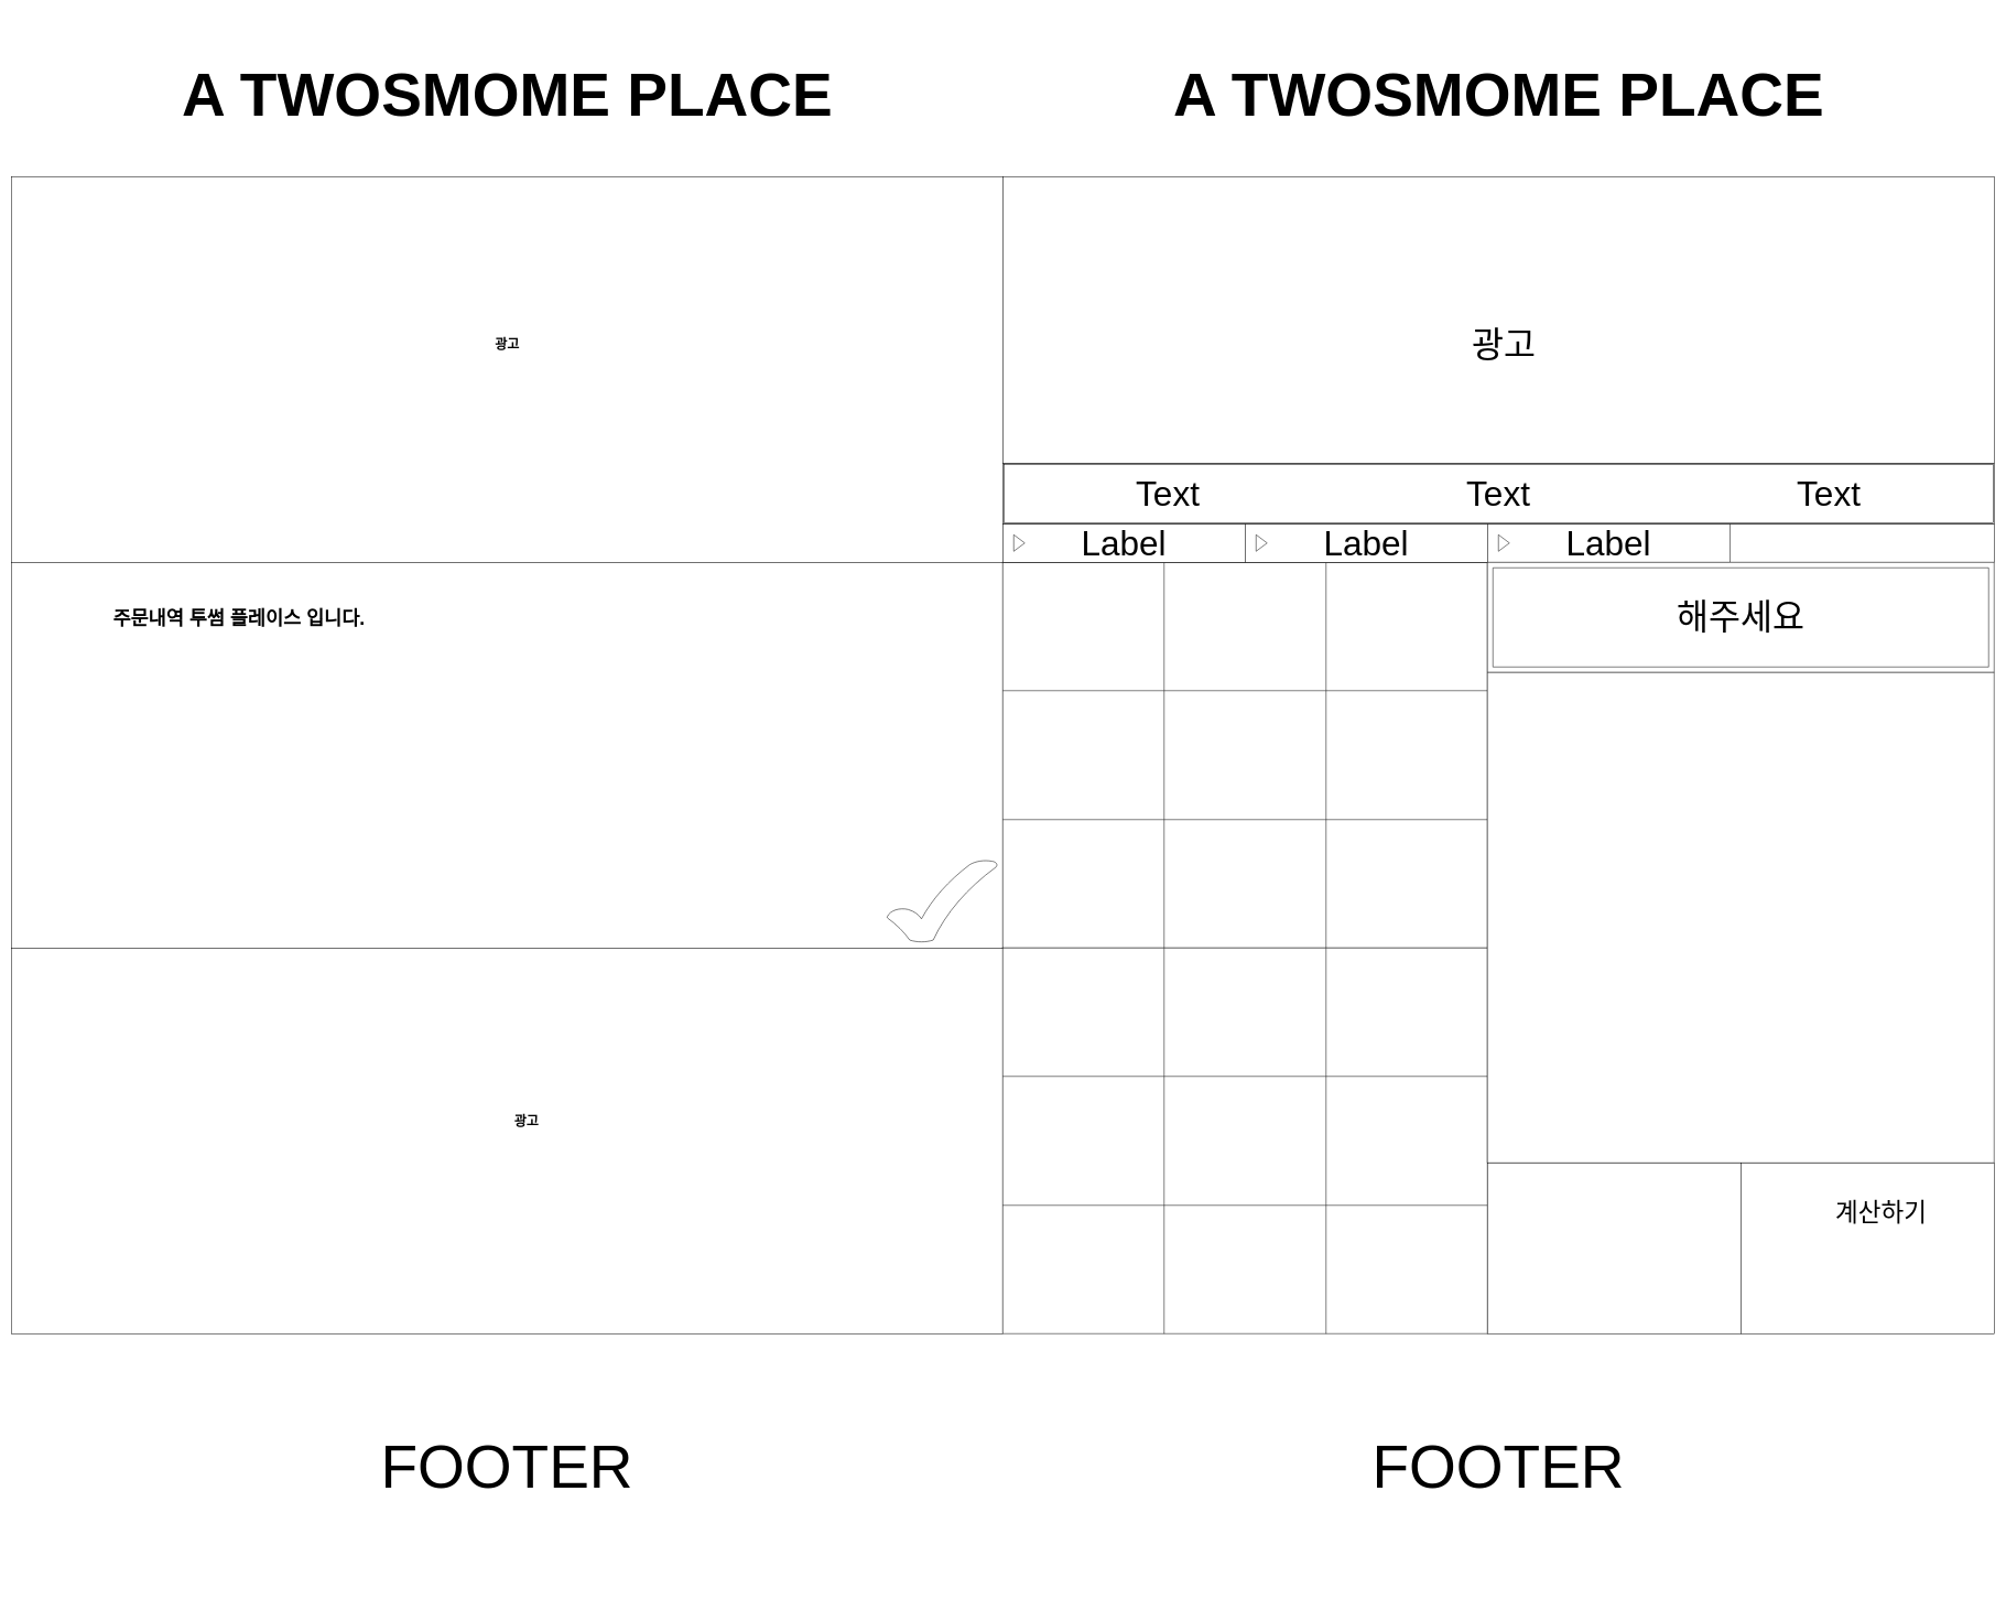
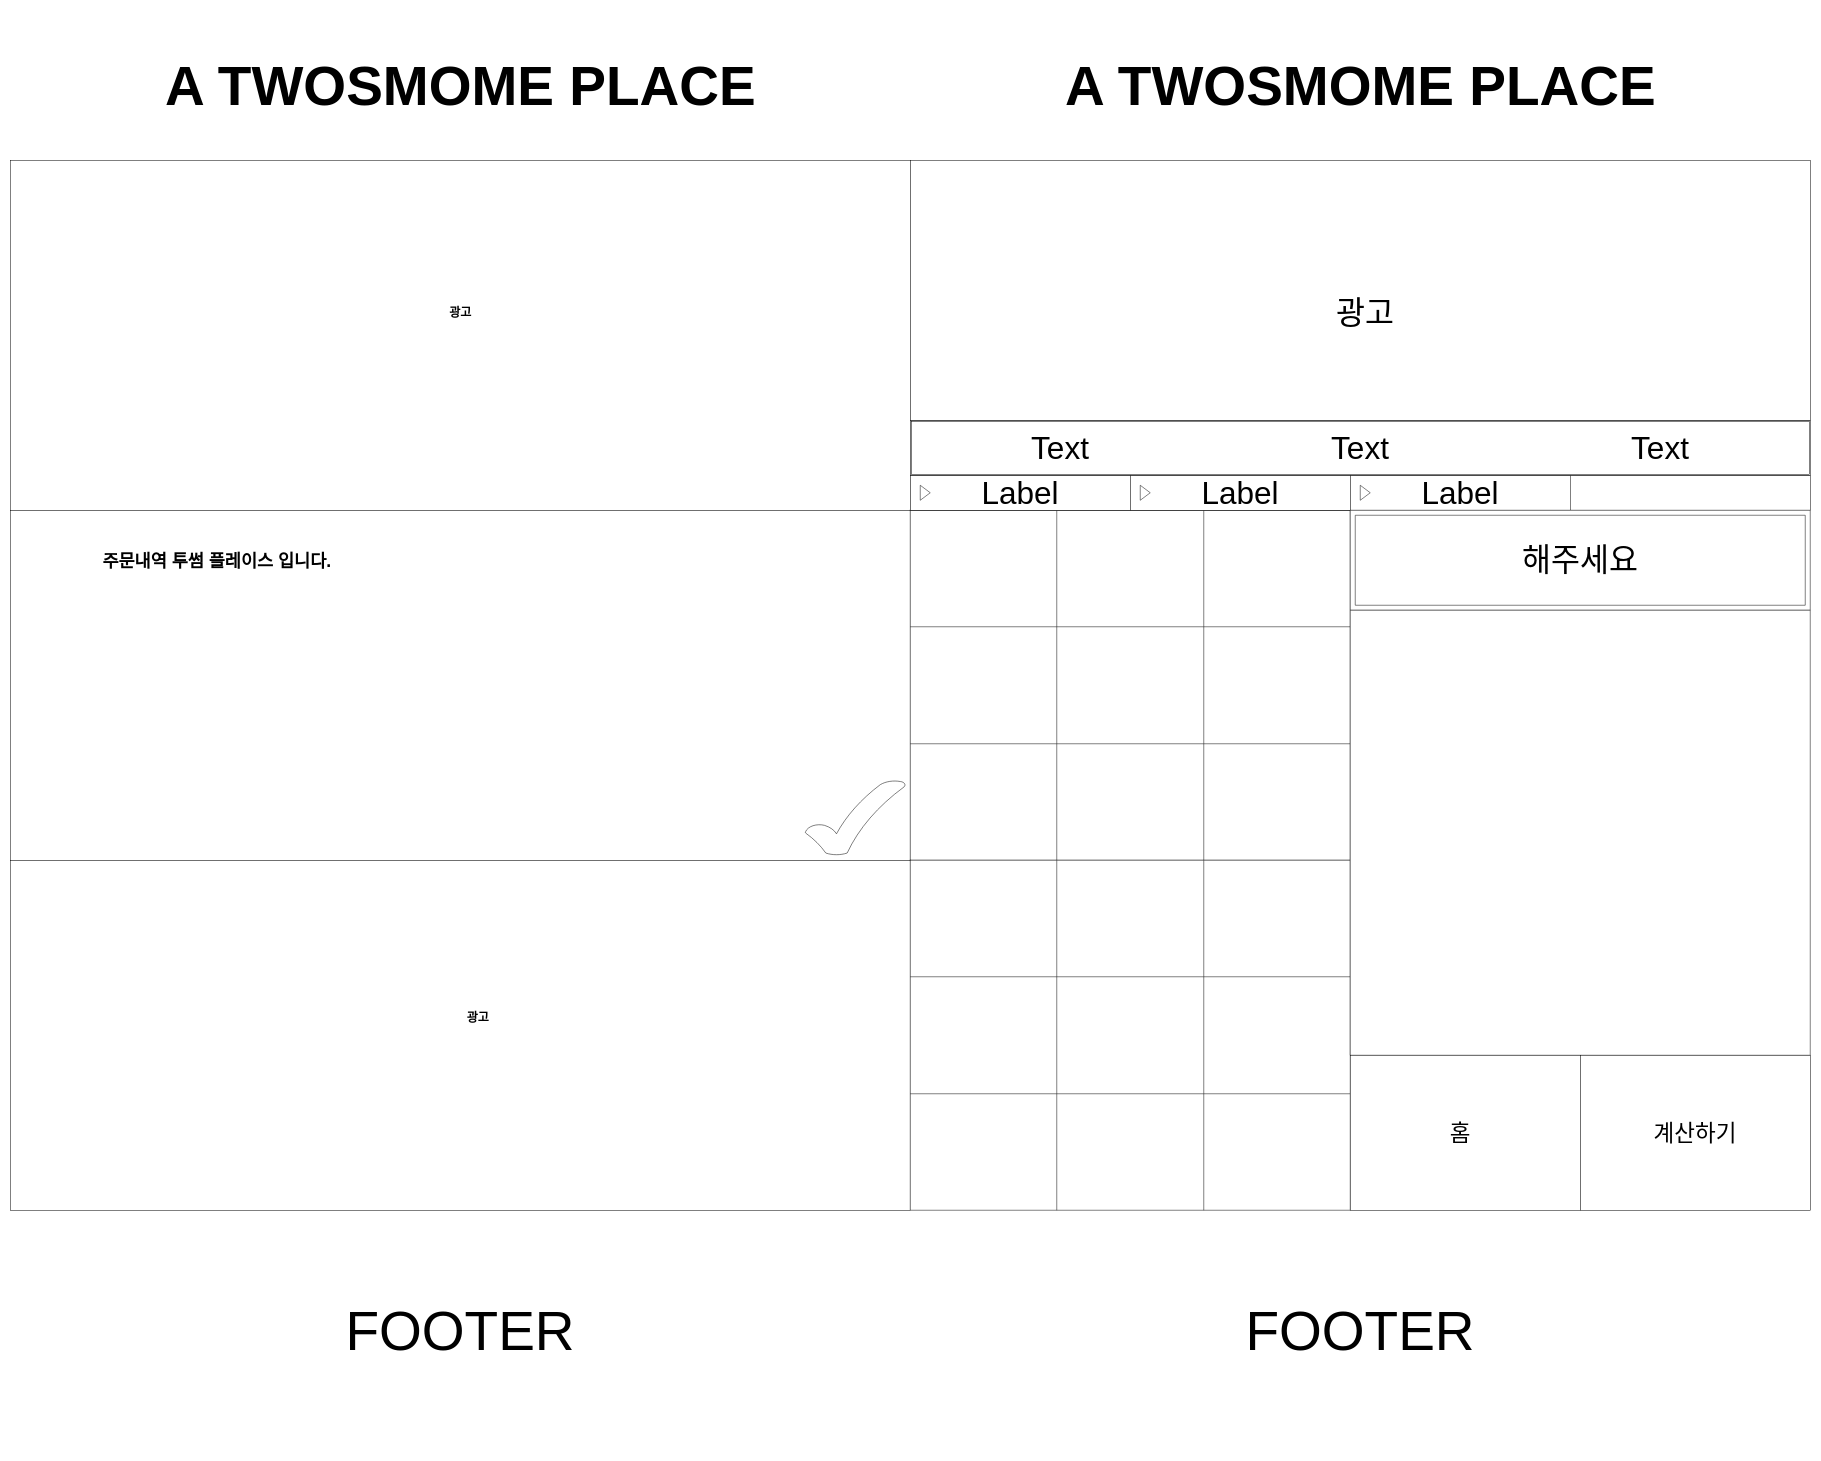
- <mxCell id="58" value="계산하기" style="text;html=1;strokeColor=none;fillColor=none;align=center;verticalAlign=middle;whiteSpace=wrap;rounded=0;fontSize=45;" vertex="1" parent="1"><mxGeometry x="3310" y="2185" width="210" height="30" as="geometry" /></mxCell>
+ <mxCell id="58" value="계산하기" style="text;html=1;strokeColor=none;fillColor=none;align=center;verticalAlign=middle;whiteSpace=wrap;rounded=0;fontSize=45;" vertex="1" parent="1"><mxGeometry x="3285" y="2250" width="210" height="30" as="geometry" /></mxCell>
+ <mxCell id="57" value="홈" style="text;html=1;strokeColor=none;fillColor=none;align=center;verticalAlign=middle;whiteSpace=wrap;rounded=0;fontSize=45;" vertex="1" parent="1"><mxGeometry x="2890" y="2250" width="60" height="30" as="geometry" /></mxCell>
